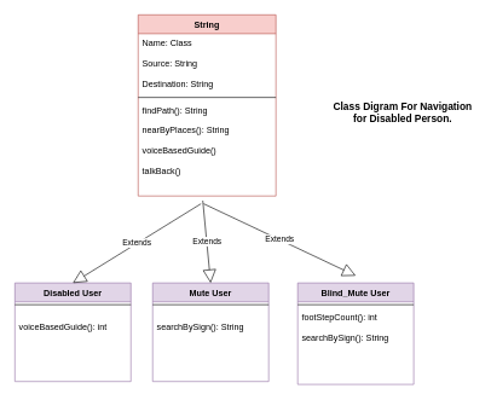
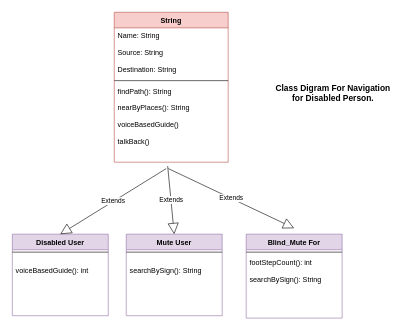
- <mxCell id="3" value="Name: Class&#10;&#10;Source: String&#10;&#10;Destination: String&#10;" style="text;strokeColor=none;fillColor=none;align=left;verticalAlign=top;spacingLeft=4;spacingRight=4;overflow=hidden;rotatable=0;points=[[0,0.5],[1,0.5]];portConstraint=eastwest;" parent="2" vertex="1"><mxGeometry y="26" width="190" height="84" as="geometry" /></mxCell>
+ <mxCell id="3" value="Name: String&#10;&#10;Source: String&#10;&#10;Destination: String&#10;" style="text;strokeColor=none;fillColor=none;align=left;verticalAlign=top;spacingLeft=4;spacingRight=4;overflow=hidden;rotatable=0;points=[[0,0.5],[1,0.5]];portConstraint=eastwest;" parent="2" vertex="1"><mxGeometry y="26" width="190" height="84" as="geometry" /></mxCell>
- <mxCell id="9" value="Blind_Mute User" style="swimlane;fontStyle=1;align=center;verticalAlign=top;childLayout=stackLayout;horizontal=1;startSize=26;horizontalStack=0;resizeParent=1;resizeParentMax=0;resizeLast=0;collapsible=1;marginBottom=0;fillColor=#e1d5e7;strokeColor=#9673a6;" parent="1" vertex="1"><mxGeometry x="410" y="390" width="160" height="140" as="geometry" /></mxCell>
+ <mxCell id="9" value="Blind_Mute For" style="swimlane;fontStyle=1;align=center;verticalAlign=top;childLayout=stackLayout;horizontal=1;startSize=26;horizontalStack=0;resizeParent=1;resizeParentMax=0;resizeLast=0;collapsible=1;marginBottom=0;fillColor=#e1d5e7;strokeColor=#9673a6;" parent="1" vertex="1"><mxGeometry x="410" y="390" width="160" height="140" as="geometry" /></mxCell>
